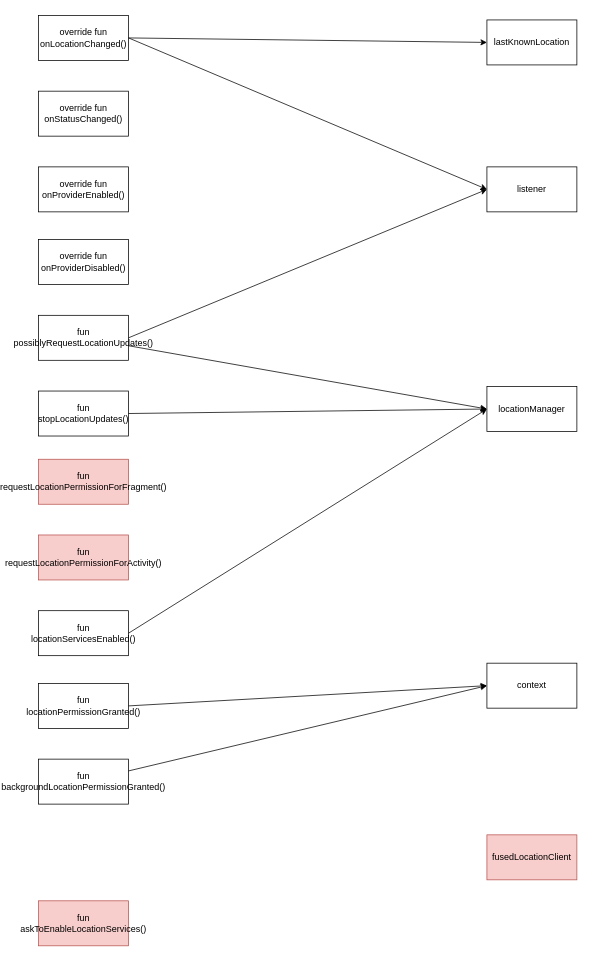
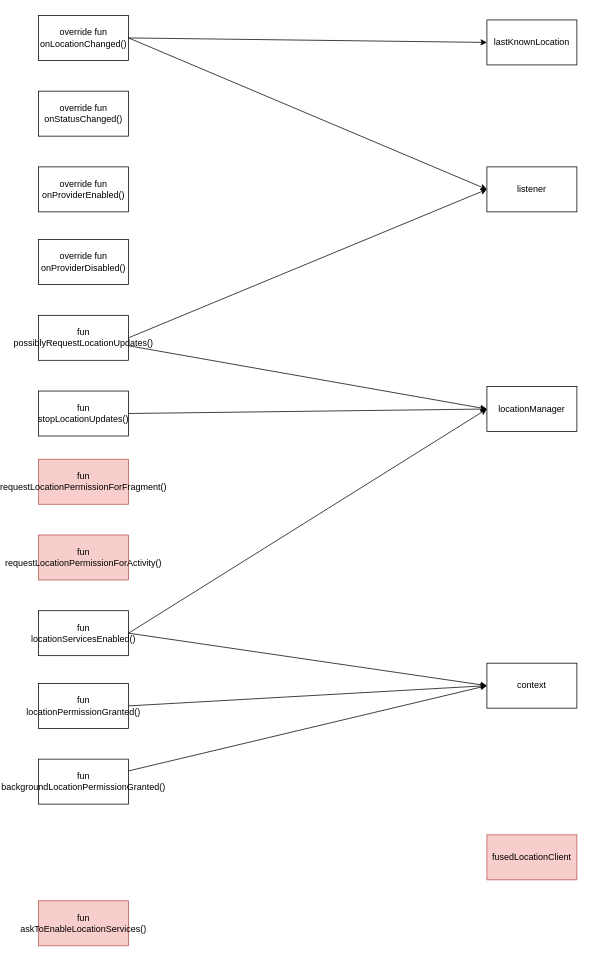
+ <mxCell id="19" value="" style="endArrow=classic;html=1;entryX=0;entryY=0.5;entryDx=0;entryDy=0;exitX=1;exitY=0.5;exitDx=0;exitDy=0;" parent="1" source="18" target="3" edge="1"><mxGeometry width="50" height="50" relative="1" as="geometry"><mxPoint x="227" y="973" as="sourcePoint" /><mxPoint x="308" y="844" as="targetPoint" /></mxGeometry></mxCell>
